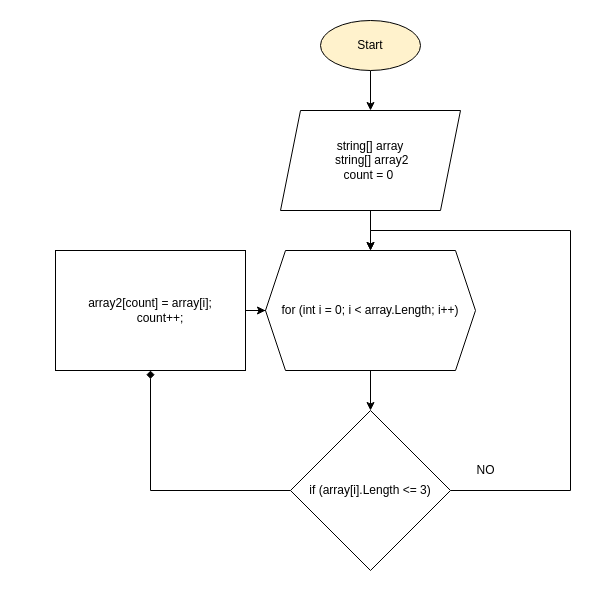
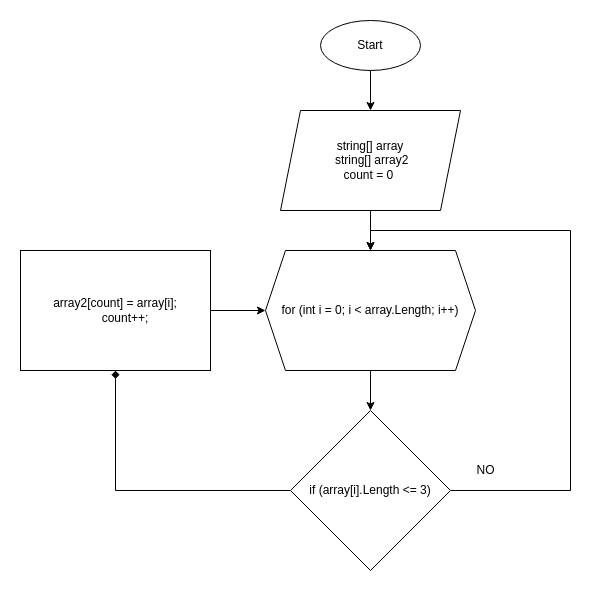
- <mxCell id="3" value="Start" style="ellipse;whiteSpace=wrap;html=1;fillColor=#fff2cc;" vertex="1" parent="1"><mxGeometry x="320" y="20" width="100" height="50" as="geometry" /></mxCell>
+ <mxCell id="3" value="Start" style="ellipse;whiteSpace=wrap;html=1;" vertex="1" parent="1"><mxGeometry x="320" y="20" width="100" height="50" as="geometry" /></mxCell>
- <mxCell id="12" value="array2[count] = array[i];&#10;      count++;" style="rounded=0;whiteSpace=wrap;html=1;" vertex="1" parent="1"><mxGeometry x="55" y="250" width="190" height="120" as="geometry" /></mxCell>
+ <mxCell id="12" value="array2[count] = array[i];&#10;      count++;" style="rounded=0;whiteSpace=wrap;html=1;" vertex="1" parent="1"><mxGeometry x="20" y="250" width="190" height="120" as="geometry" /></mxCell>
